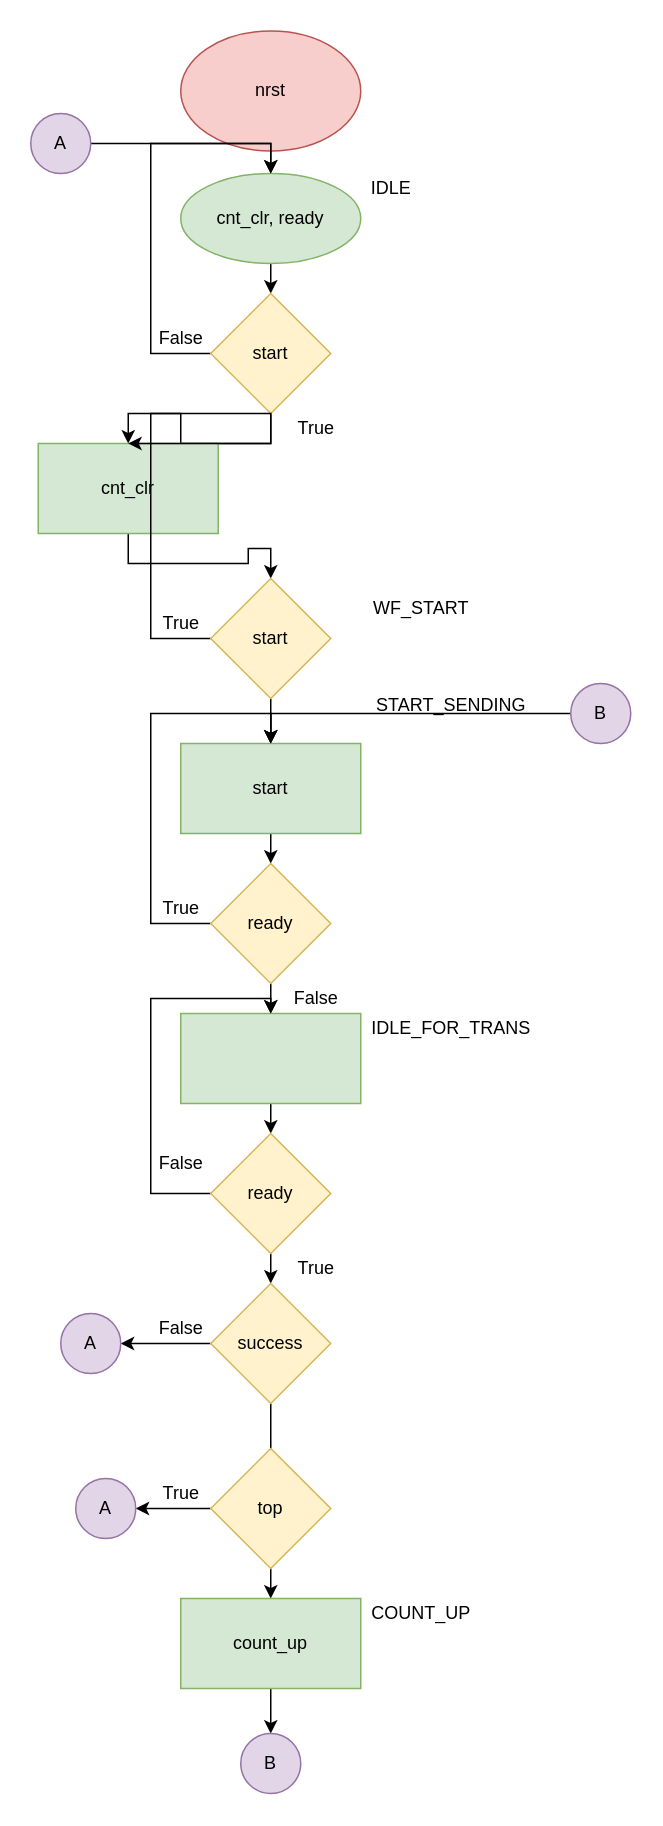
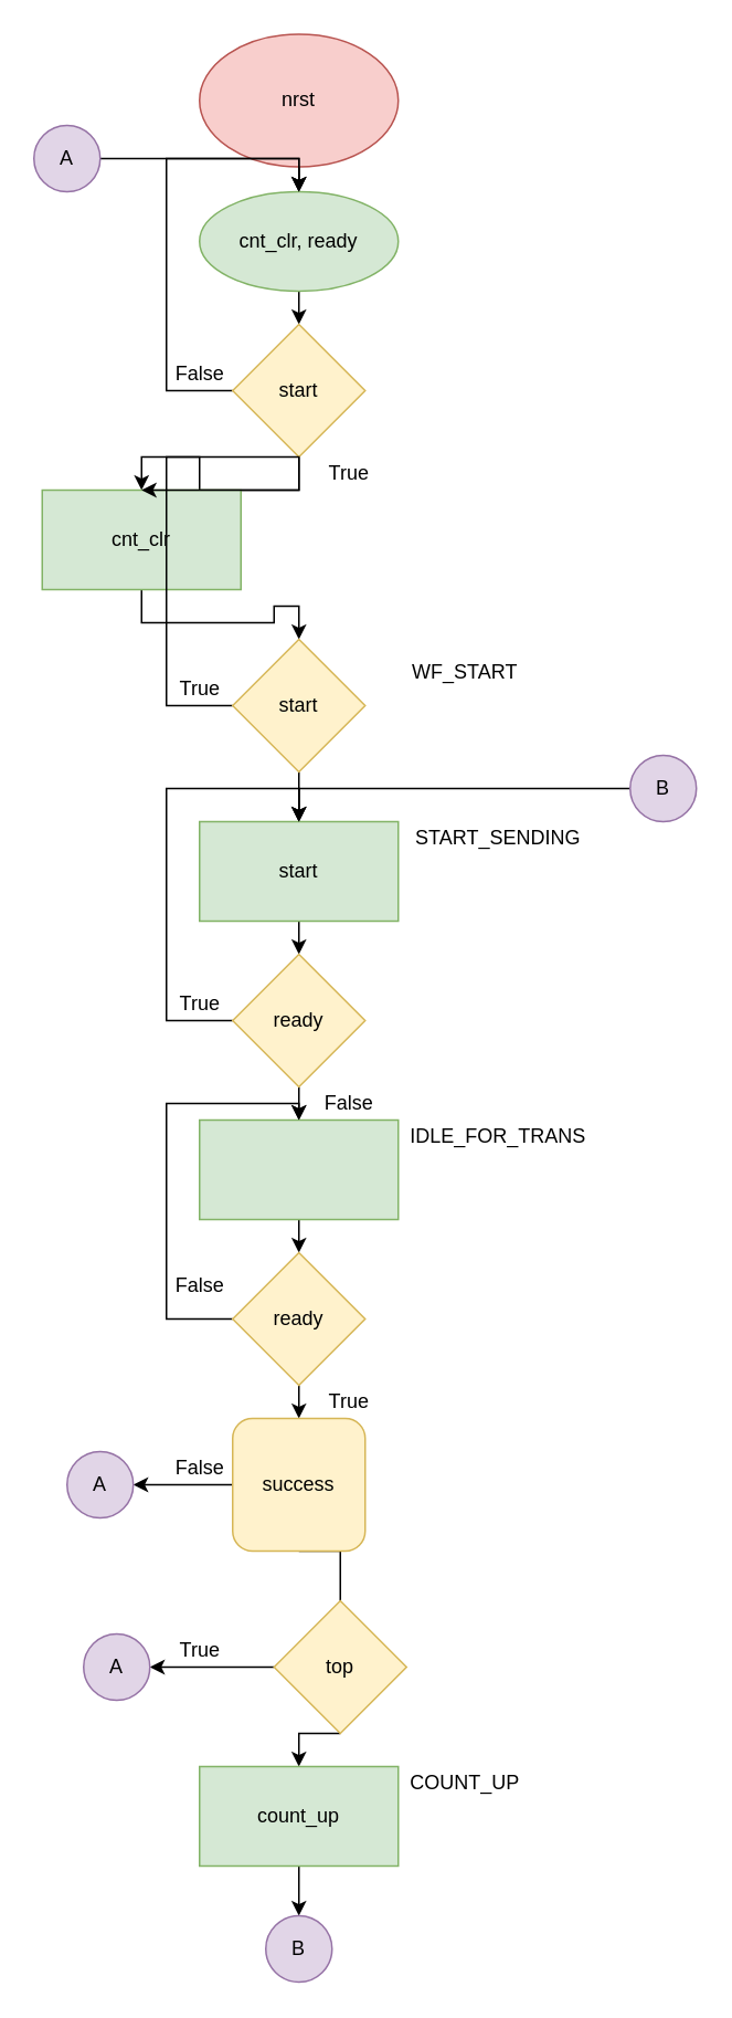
+ <mxCell id="2" style="edgeStyle=orthogonalEdgeStyle;rounded=0;orthogonalLoop=1;jettySize=auto;html=1;exitX=0.5;exitY=1;exitDx=0;exitDy=0;entryX=0.5;entryY=0;entryDx=0;entryDy=0;" parent="1" source="3" target="5" edge="1"><mxGeometry relative="1" as="geometry" /></mxCell>
- <mxCell id="6" value="IDLE" style="text;html=1;align=center;verticalAlign=middle;resizable=0;points=[];autosize=1;strokeColor=none;fillColor=none;" parent="1" vertex="1"><mxGeometry x="240" y="115" width="40" height="20" as="geometry" /></mxCell>
- <mxCell id="24" value="START_SENDING" style="text;html=1;align=center;verticalAlign=middle;resizable=0;points=[];autosize=1;strokeColor=none;fillColor=none;" parent="1" vertex="1"><mxGeometry x="240" y="460" width="120" height="20" as="geometry" /></mxCell>
+ <mxCell id="24" value="START_SENDING" style="text;html=1;align=center;verticalAlign=middle;resizable=0;points=[];autosize=1;strokeColor=none;fillColor=none;" parent="1" vertex="1"><mxGeometry x="240" y="495" width="120" height="20" as="geometry" /></mxCell>
- <mxCell id="36" value="success" style="rhombus;whiteSpace=wrap;html=1;fillColor=#fff2cc;strokeColor=#d6b656;" parent="1" vertex="1"><mxGeometry x="140" y="855" width="80" height="80" as="geometry" /></mxCell>
+ <mxCell id="36" value="success" style="whiteSpace=wrap;html=1;fillColor=#fff2cc;strokeColor=#d6b656;rounded=1;" parent="1" vertex="1"><mxGeometry x="140" y="855" width="80" height="80" as="geometry" /></mxCell>
- <mxCell id="44" value="top" style="rhombus;whiteSpace=wrap;html=1;fillColor=#fff2cc;strokeColor=#d6b656;" parent="1" vertex="1"><mxGeometry x="140" y="965" width="80" height="80" as="geometry" /></mxCell>
+ <mxCell id="44" value="top" style="rhombus;whiteSpace=wrap;html=1;fillColor=#fff2cc;strokeColor=#d6b656;" parent="1" vertex="1"><mxGeometry x="165" y="965" width="80" height="80" as="geometry" /></mxCell>
